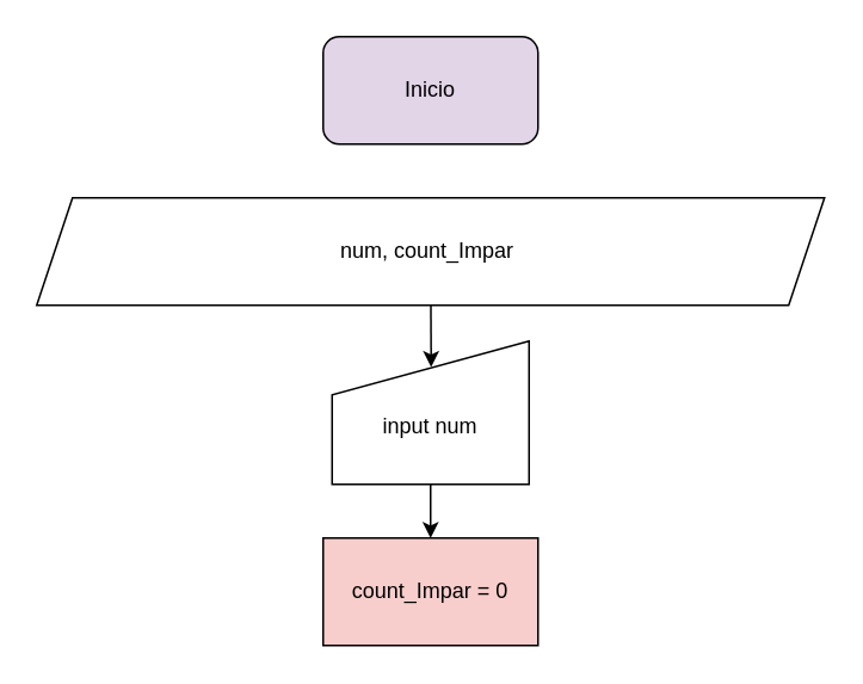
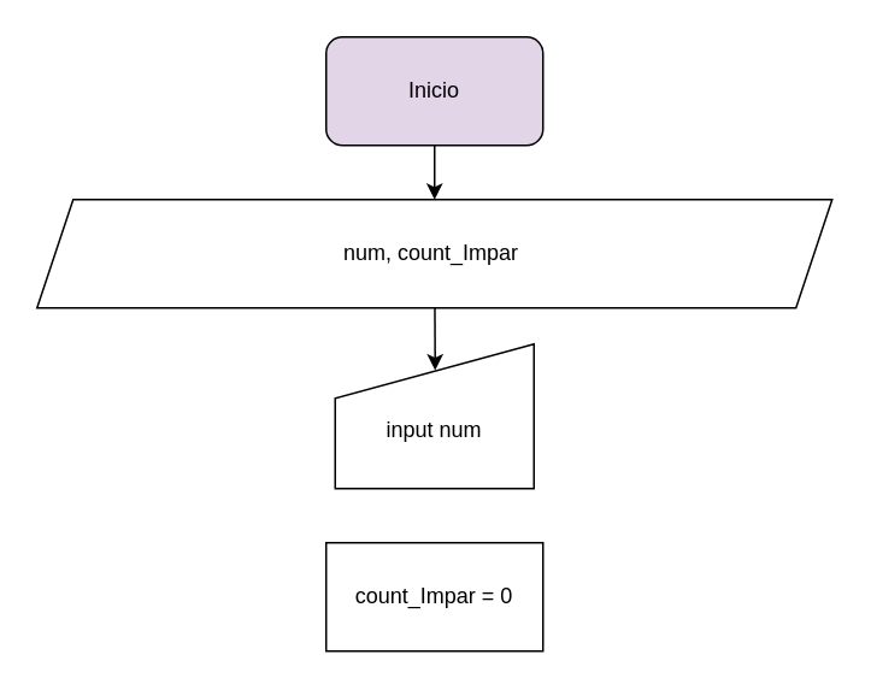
+ <mxCell id="2" style="edgeStyle=none;html=1;entryX=0.5;entryY=0;entryDx=0;entryDy=0;" edge="1" parent="1" source="3" target="4"><mxGeometry relative="1" as="geometry" /></mxCell>
- <mxCell id="5" value="" style="edgeStyle=none;html=1;" edge="1" parent="1" source="6" target="8"><mxGeometry relative="1" as="geometry" /></mxCell>
- <mxCell id="8" value="count_Impar = 0" style="whiteSpace=wrap;html=1;fillColor=#f8cecc;" vertex="1" parent="1"><mxGeometry x="180" y="300" width="120" height="60" as="geometry" /></mxCell>
+ <mxCell id="8" value="count_Impar = 0" style="whiteSpace=wrap;html=1;" vertex="1" parent="1"><mxGeometry x="180" y="300" width="120" height="60" as="geometry" /></mxCell>
